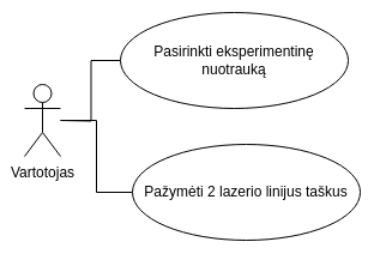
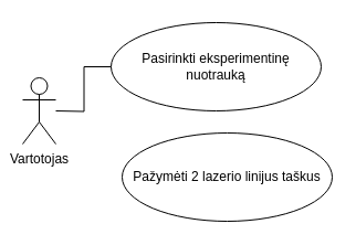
- <mxCell id="5" value="Pasirinkti eksperimentinę nuotrauką" style="ellipse;whiteSpace=wrap;html=1;" vertex="1" parent="1"><mxGeometry x="100" y="10" width="190" height="80" as="geometry" /></mxCell>
+ <mxCell id="5" value="Pasirinkti eksperimentinę nuotrauką" style="ellipse;whiteSpace=wrap;html=1;" vertex="1" parent="1"><mxGeometry x="100" y="20" width="190" height="80" as="geometry" /></mxCell>
- <mxCell id="2" value="" style="edgeStyle=orthogonalEdgeStyle;rounded=0;orthogonalLoop=1;jettySize=auto;html=1;endArrow=none;endFill=0;" edge="1" parent="1" source="4" target="6"><mxGeometry relative="1" as="geometry" /></mxCell>
